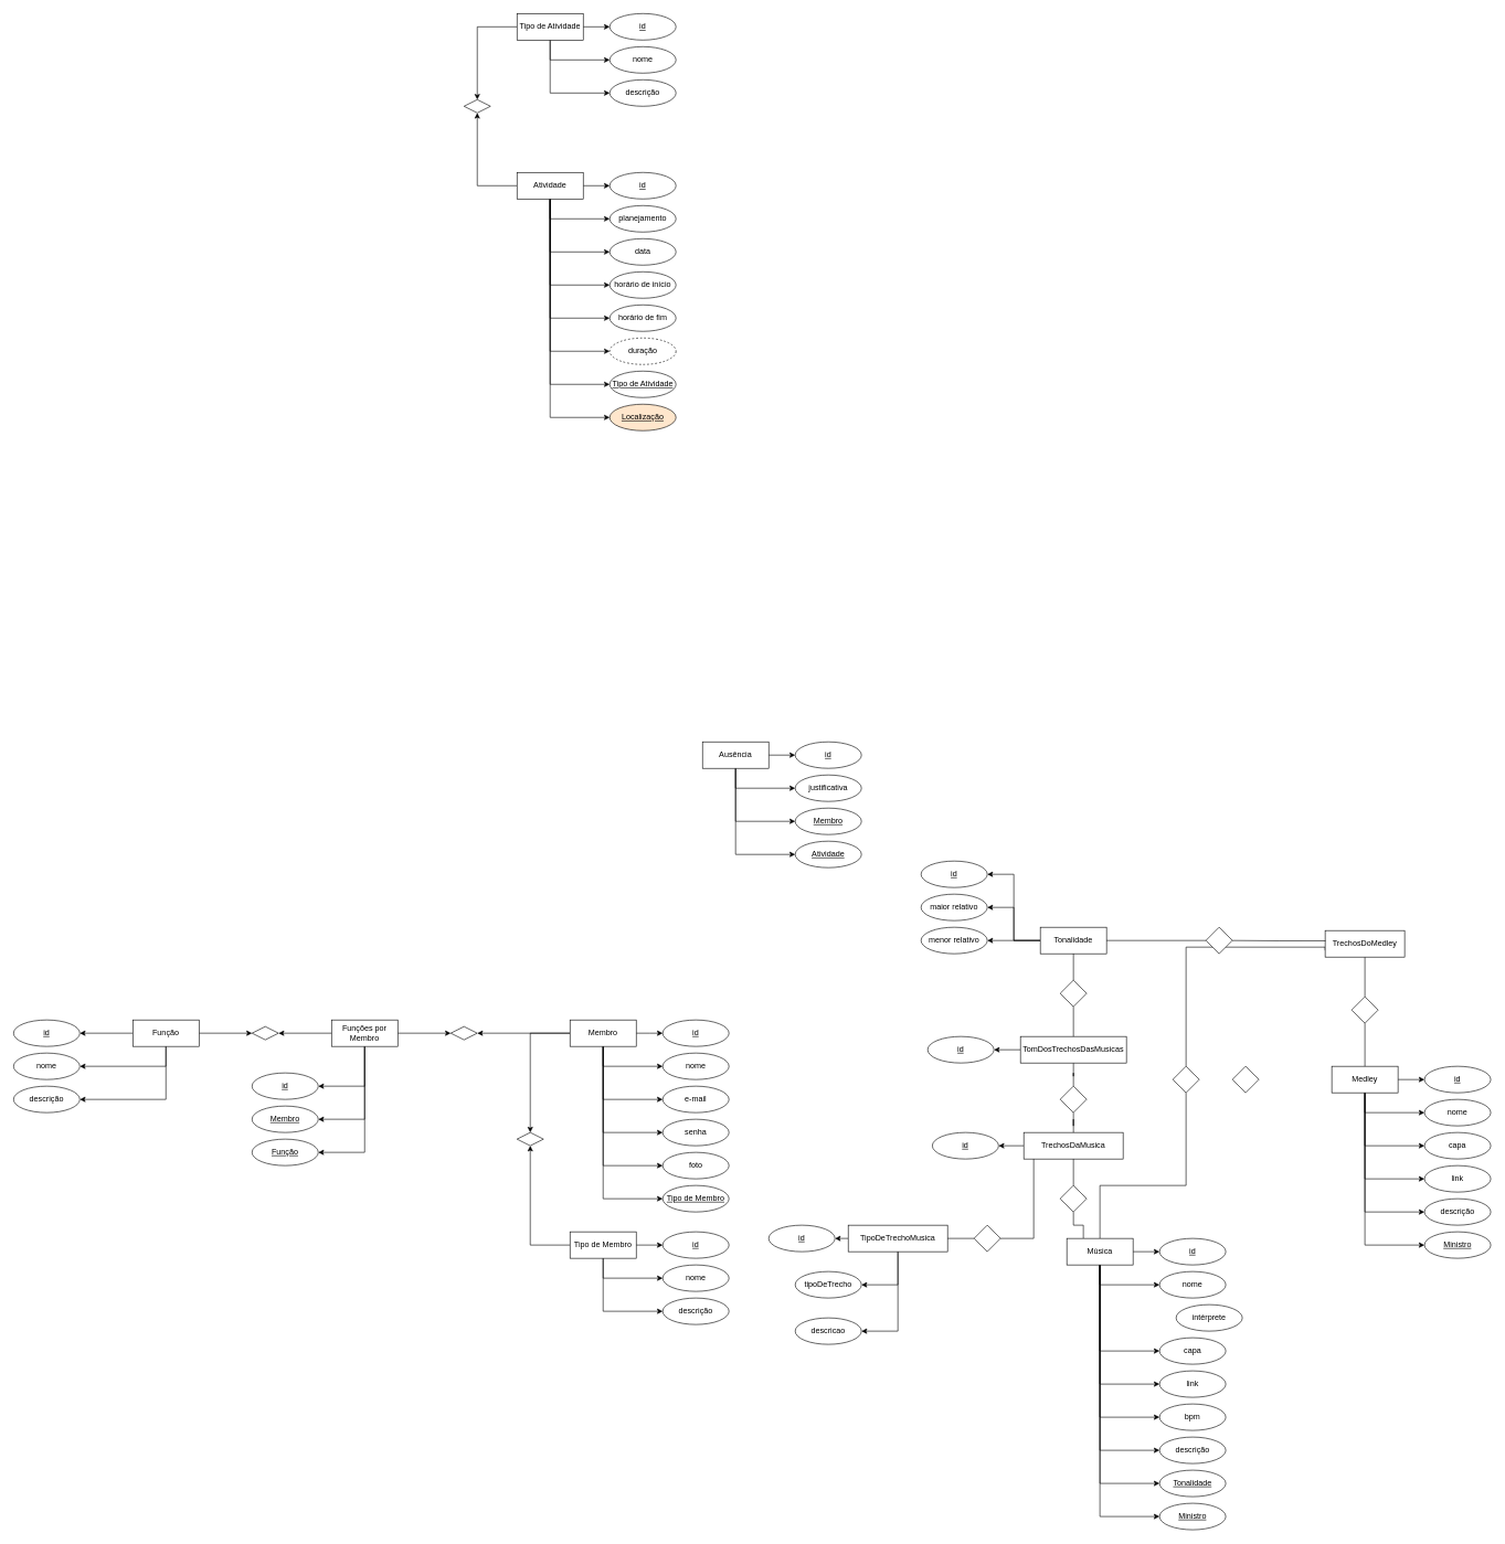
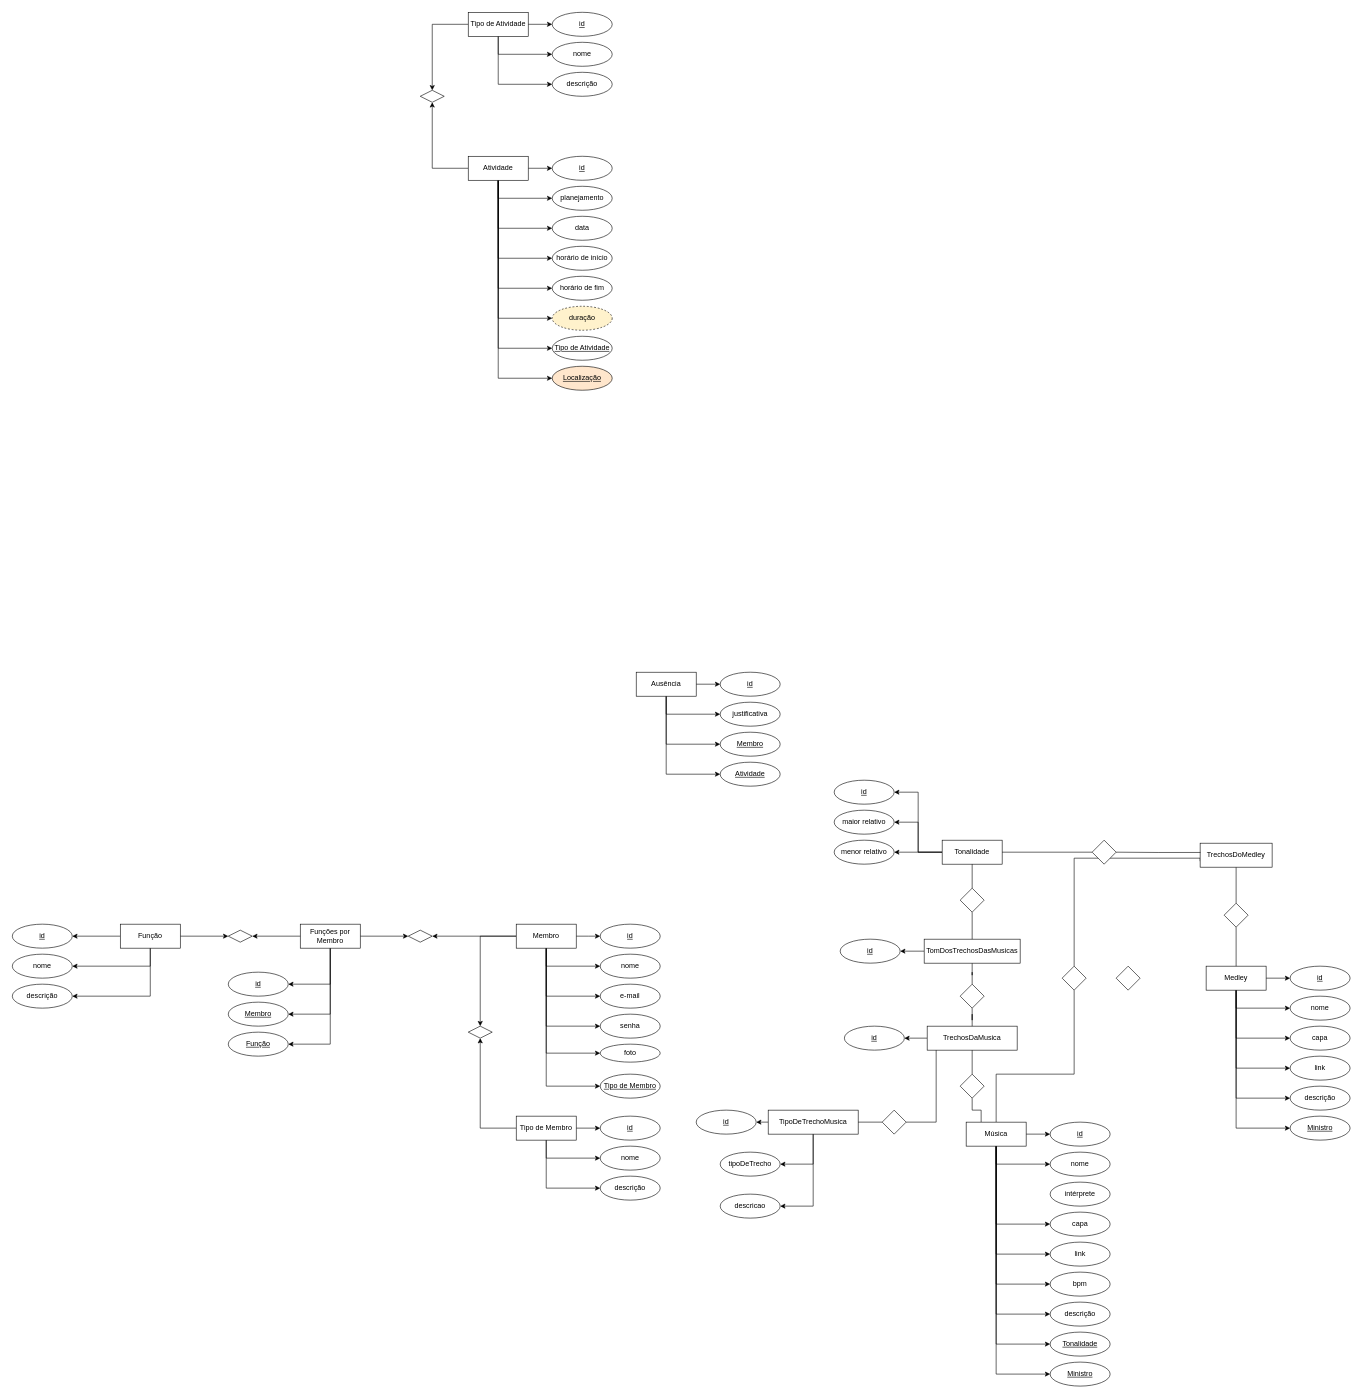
- <mxCell id="97" value="duração" style="ellipse;whiteSpace=wrap;html=1;align=center;dashed=1;" vertex="1" parent="1"><mxGeometry x="920" y="510" width="100" height="40" as="geometry" /></mxCell>
+ <mxCell id="97" value="duração" style="ellipse;whiteSpace=wrap;html=1;align=center;dashed=1;fillColor=#fff2cc;" vertex="1" parent="1"><mxGeometry x="920" y="510" width="100" height="40" as="geometry" /></mxCell>
- <mxCell id="23" value="foto" style="ellipse;whiteSpace=wrap;html=1;align=center;" vertex="1" parent="1"><mxGeometry x="1000" y="1740" width="100" height="40" as="geometry" /></mxCell>
+ <mxCell id="23" value="foto" style="ellipse;whiteSpace=wrap;html=1;align=center;" vertex="1" parent="1"><mxGeometry x="1000" y="1740" width="100" height="30" as="geometry" /></mxCell>
- <mxCell id="38" value="intérprete" style="ellipse;whiteSpace=wrap;html=1;align=center;" vertex="1" parent="1"><mxGeometry x="1775" y="1970" width="100" height="40" as="geometry" /></mxCell>
+ <mxCell id="38" value="intérprete" style="ellipse;whiteSpace=wrap;html=1;align=center;" vertex="1" parent="1"><mxGeometry x="1750" y="1970" width="100" height="40" as="geometry" /></mxCell>
